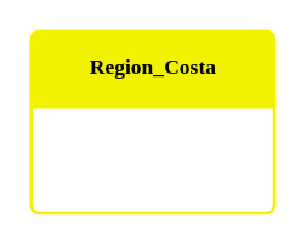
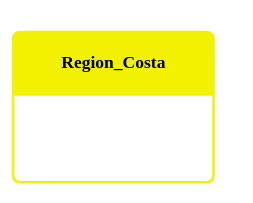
- <mxCell id="2" value="&lt;font&gt;&lt;b&gt;Region_Costa&lt;/b&gt;&lt;/font&gt;" style="swimlane;childLayout=stackLayout;horizontal=1;startSize=50;horizontalStack=0;rounded=1;fontSize=14;fontStyle=0;strokeWidth=2;resizeParent=0;resizeLast=1;shadow=0;dashed=0;align=center;arcSize=4;html=1;fillColor=#F2F200;strokeColor=#F2F200;swimlaneLine=1;swimlaneFillColor=#ffffff;fontColor=#000000;fontFamily=Comic Sans MS;" vertex="1" parent="1"><mxGeometry x="20" y="20" width="160" height="120" as="geometry" /></mxCell>
+ <mxCell id="2" value="&lt;font&gt;&lt;b&gt;Region_Costa&lt;/b&gt;&lt;/font&gt;" style="swimlane;childLayout=stackLayout;horizontal=1;startSize=50;horizontalStack=0;rounded=1;fontSize=14;fontStyle=0;strokeWidth=2;resizeParent=0;resizeLast=1;shadow=0;dashed=0;align=center;arcSize=4;html=1;fillColor=#F2F200;strokeColor=#F2F200;swimlaneLine=1;swimlaneFillColor=#ffffff;fontColor=#000000;fontFamily=Comic Sans MS;" vertex="1" parent="1"><mxGeometry x="10" y="25" width="160" height="120" as="geometry" /></mxCell>
